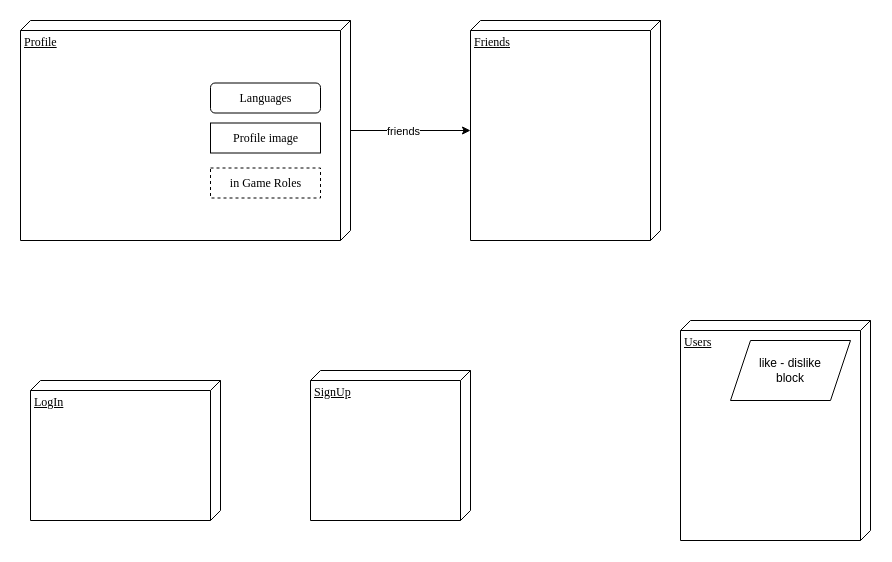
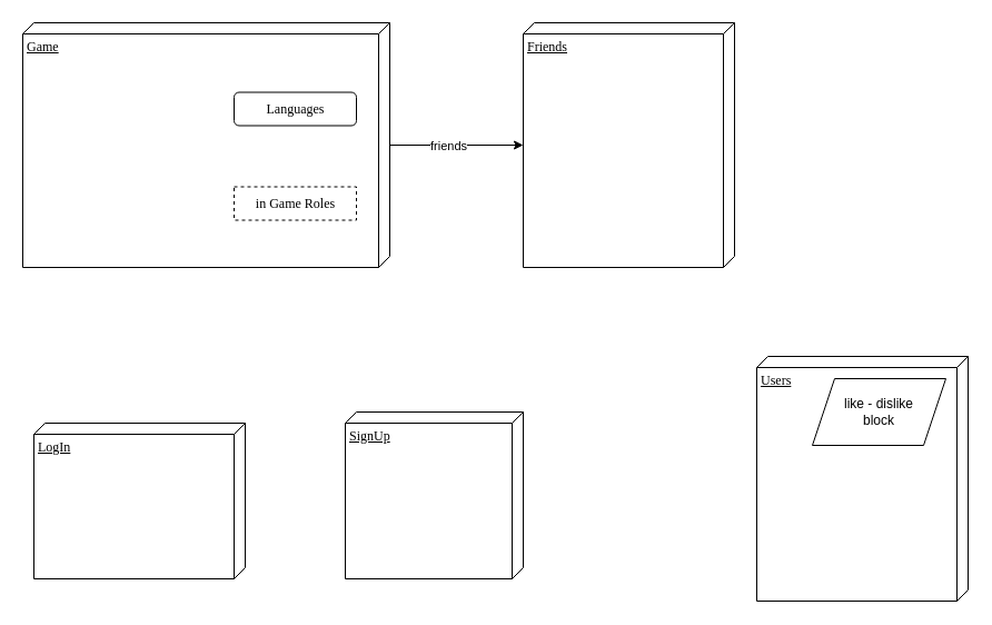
- <mxCell id="4" value="Profile" style="verticalAlign=top;align=left;spacingTop=8;spacingLeft=2;spacingRight=12;shape=cube;size=10;direction=south;fontStyle=4;html=1;rounded=0;shadow=0;comic=0;labelBackgroundColor=none;strokeWidth=1;fontFamily=Verdana;fontSize=12" vertex="1" parent="1"><mxGeometry x="20" y="20" width="330" height="220" as="geometry" /></mxCell>
+ <mxCell id="4" value="Game" style="verticalAlign=top;align=left;spacingTop=8;spacingLeft=2;spacingRight=12;shape=cube;size=10;direction=south;fontStyle=4;html=1;rounded=0;shadow=0;comic=0;labelBackgroundColor=none;strokeWidth=1;fontFamily=Verdana;fontSize=12" vertex="1" parent="1"><mxGeometry x="20" y="20" width="330" height="220" as="geometry" /></mxCell>
- <mxCell id="7" value="Profile image" style="html=1;rounded=0;shadow=0;comic=0;labelBackgroundColor=none;strokeWidth=1;fontFamily=Verdana;fontSize=12;align=center;" vertex="1" parent="1"><mxGeometry x="210" y="122.5" width="110" height="30" as="geometry" /></mxCell>
